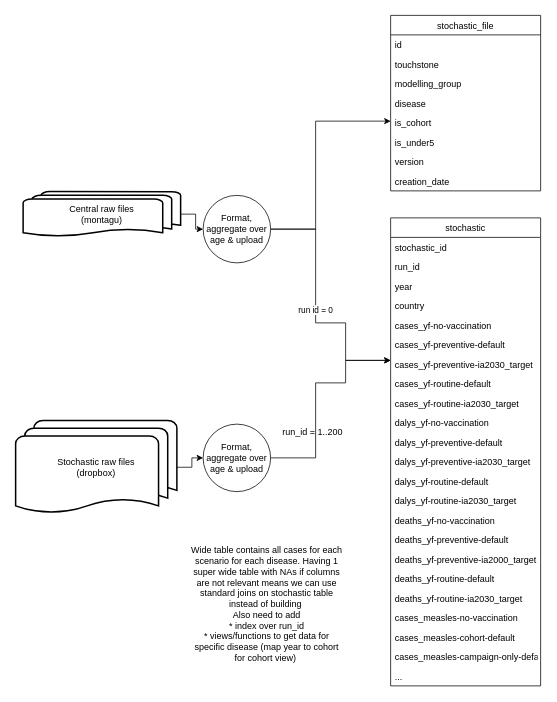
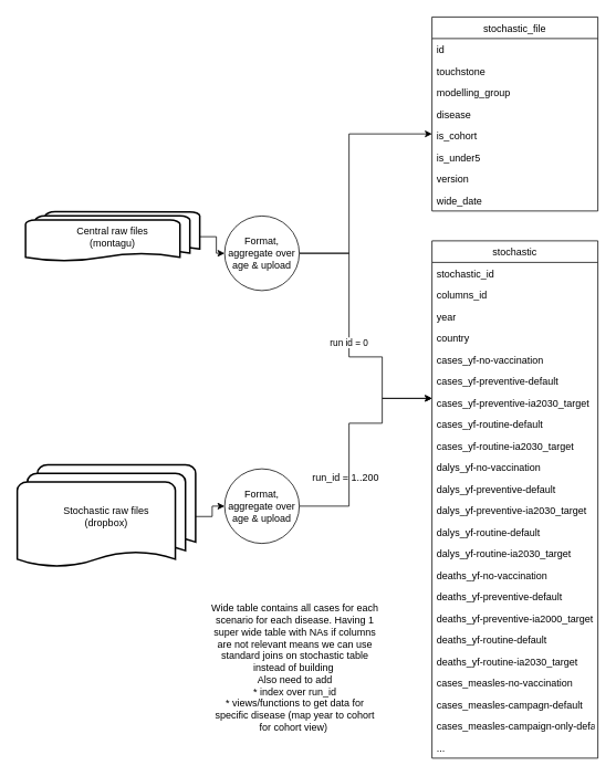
- <mxCell id="43" value="creation_date" style="text;strokeColor=none;fillColor=none;align=left;verticalAlign=top;spacingLeft=4;spacingRight=4;overflow=hidden;rotatable=0;points=[[0,0.5],[1,0.5]];portConstraint=eastwest;" parent="35" vertex="1"><mxGeometry y="208" width="200" height="26" as="geometry" /></mxCell>
+ <mxCell id="43" value="wide_date" style="text;strokeColor=none;fillColor=none;align=left;verticalAlign=top;spacingLeft=4;spacingRight=4;overflow=hidden;rotatable=0;points=[[0,0.5],[1,0.5]];portConstraint=eastwest;" parent="35" vertex="1"><mxGeometry y="208" width="200" height="26" as="geometry" /></mxCell>
- <mxCell id="13" value="run_id" style="text;strokeColor=none;fillColor=none;align=left;verticalAlign=top;spacingLeft=4;spacingRight=4;overflow=hidden;rotatable=0;points=[[0,0.5],[1,0.5]];portConstraint=eastwest;" parent="11" vertex="1"><mxGeometry y="52" width="200" height="26" as="geometry" /></mxCell>
+ <mxCell id="13" value="columns_id" style="text;strokeColor=none;fillColor=none;align=left;verticalAlign=top;spacingLeft=4;spacingRight=4;overflow=hidden;rotatable=0;points=[[0,0.5],[1,0.5]];portConstraint=eastwest;" parent="11" vertex="1"><mxGeometry y="52" width="200" height="26" as="geometry" /></mxCell>
- <mxCell id="32" value="cases_measles-cohort-default" style="text;strokeColor=none;fillColor=none;align=left;verticalAlign=top;spacingLeft=4;spacingRight=4;overflow=hidden;rotatable=0;points=[[0,0.5],[1,0.5]];portConstraint=eastwest;" vertex="1" parent="11"><mxGeometry y="546" width="200" height="26" as="geometry" /></mxCell>
+ <mxCell id="32" value="cases_measles-campagn-default" style="text;strokeColor=none;fillColor=none;align=left;verticalAlign=top;spacingLeft=4;spacingRight=4;overflow=hidden;rotatable=0;points=[[0,0.5],[1,0.5]];portConstraint=eastwest;" vertex="1" parent="11"><mxGeometry y="546" width="200" height="26" as="geometry" /></mxCell>
